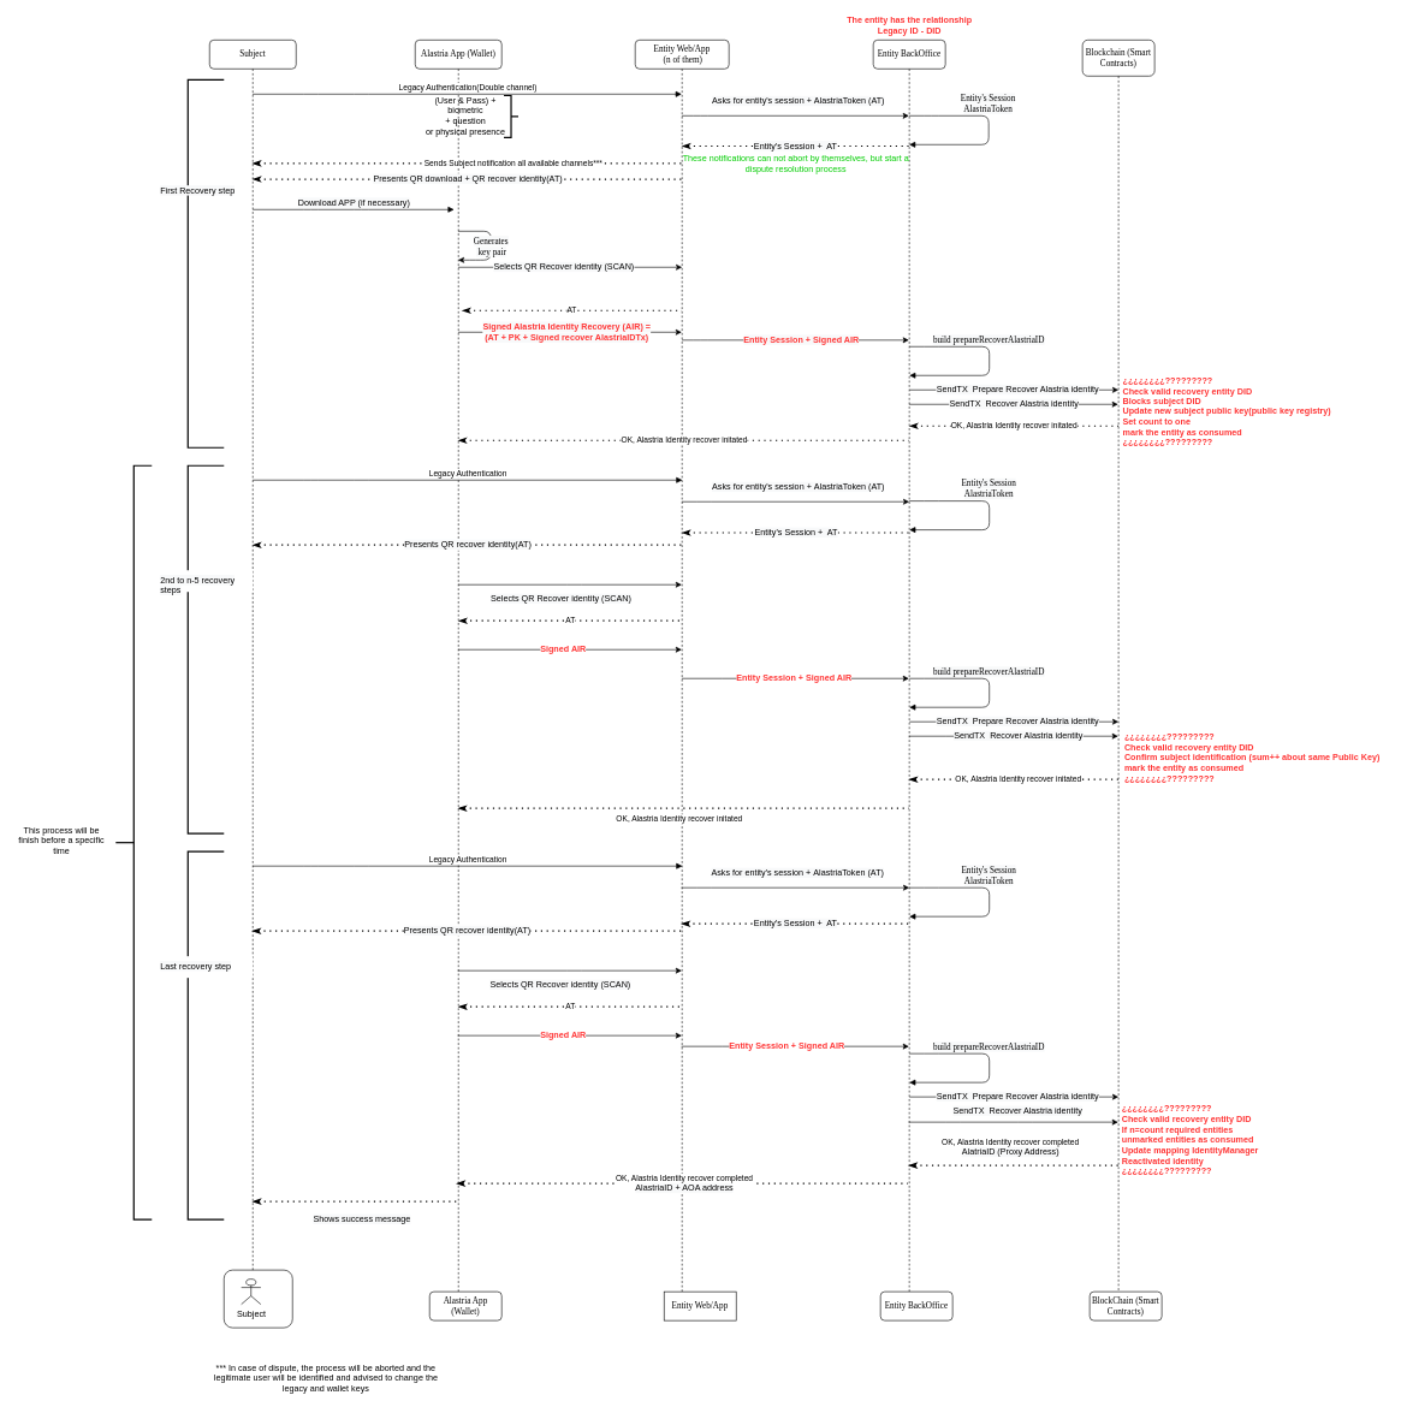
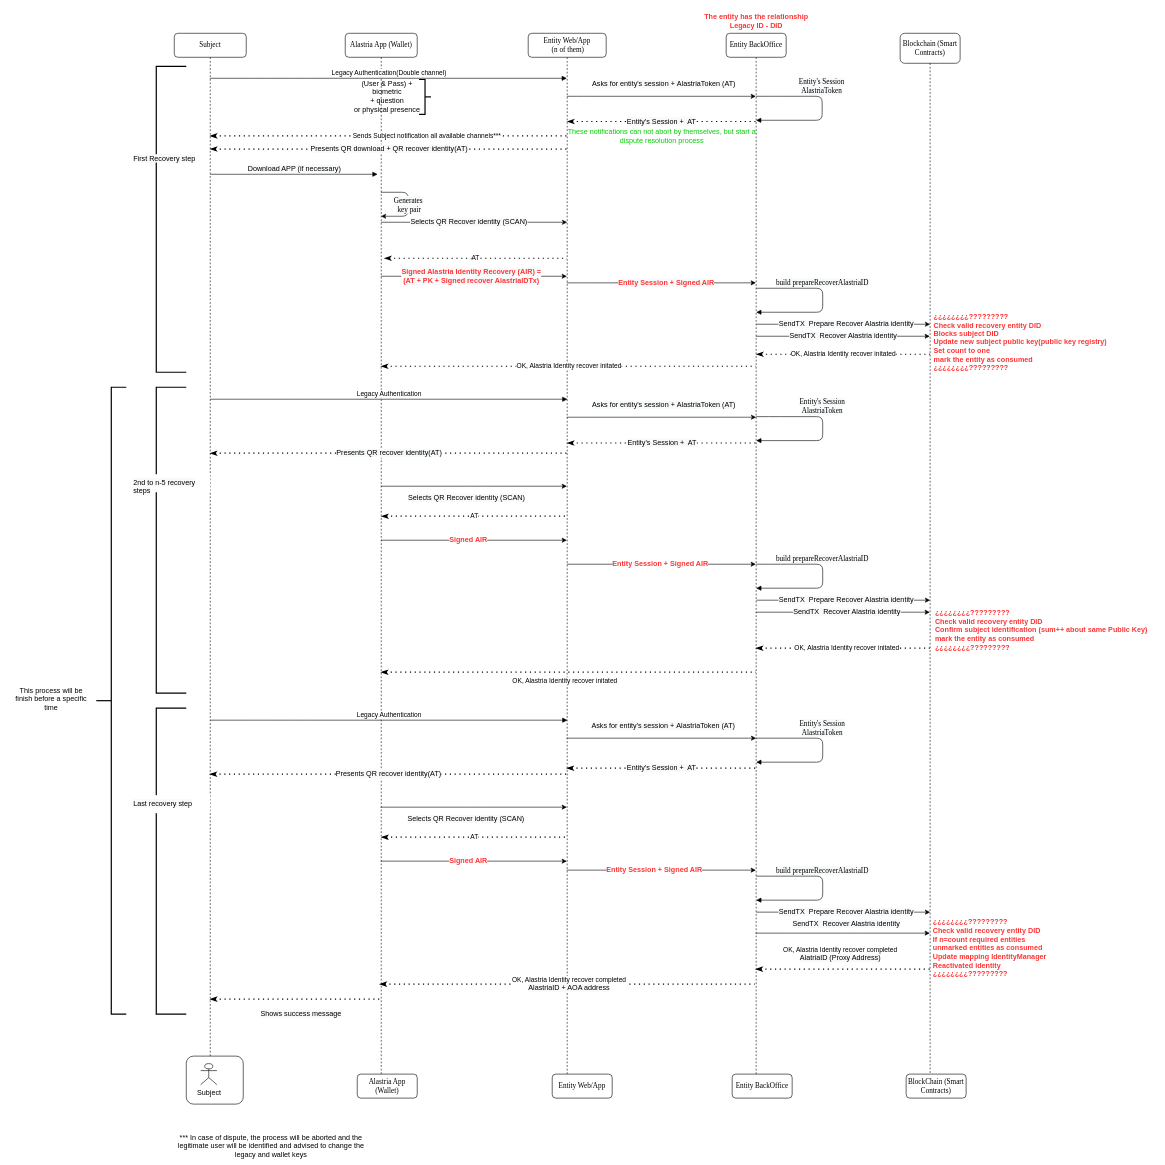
- <mxCell id="8" value="&lt;span style=&quot;font-family: &amp;#34;verdana&amp;#34;&quot;&gt;Entity Web/App&lt;/span&gt;" style="whiteSpace=wrap;html=1;rounded=0;" parent="1" vertex="1"><mxGeometry x="920" y="1790" width="100" height="40" as="geometry" /></mxCell>
+ <mxCell id="8" value="&lt;span style=&quot;font-family: &amp;#34;verdana&amp;#34;&quot;&gt;Entity Web/App&lt;/span&gt;" style="rounded=1;whiteSpace=wrap;html=1;" parent="1" vertex="1"><mxGeometry x="920" y="1790" width="100" height="40" as="geometry" /></mxCell>
